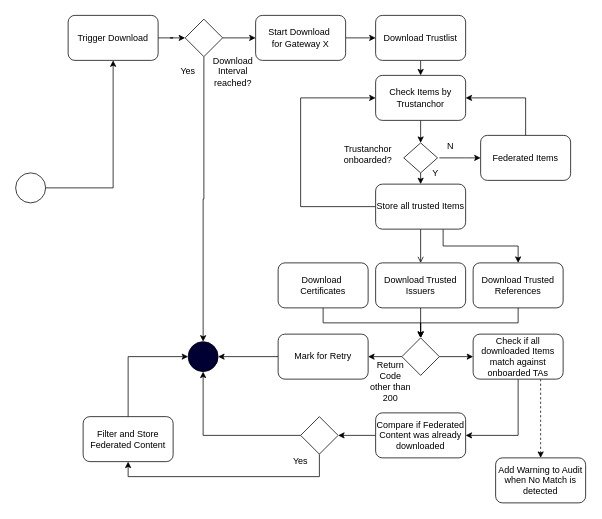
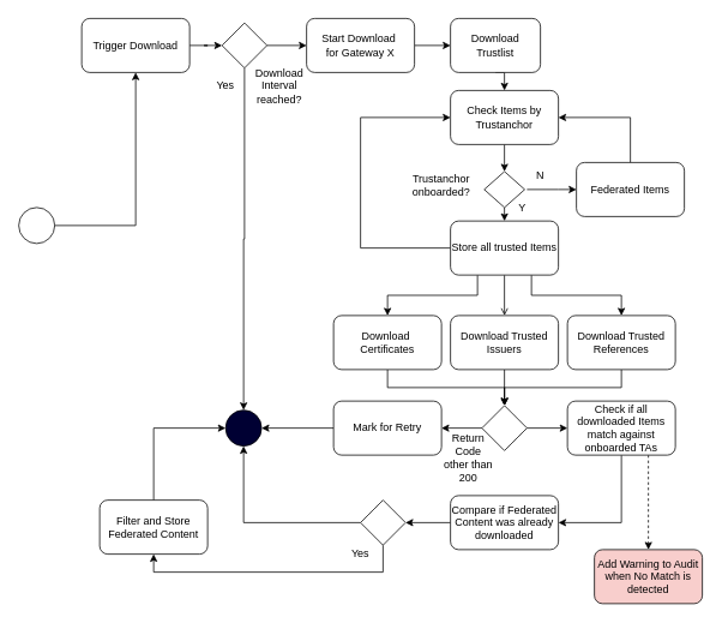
- <mxCell id="35" value="Download Trustlist" style="rounded=1;whiteSpace=wrap;html=1;" parent="1" vertex="1"><mxGeometry x="500" y="20" width="120" height="60" as="geometry" /></mxCell>
+ <mxCell id="35" value="Download Trustlist" style="rounded=1;whiteSpace=wrap;html=1;" parent="1" vertex="1"><mxGeometry x="500" y="20" width="100" height="60" as="geometry" /></mxCell>
+ <mxCell id="36" style="edgeStyle=orthogonalEdgeStyle;rounded=0;orthogonalLoop=1;jettySize=auto;html=1;exitX=0.25;exitY=1;exitDx=0;exitDy=0;" parent="1" source="40" target="14" edge="1"><mxGeometry relative="1" as="geometry" /></mxCell>
- <mxCell id="55" value="Add Warning to Audit&lt;br&gt;when No Match is detected" style="rounded=1;whiteSpace=wrap;html=1;" parent="1" vertex="1"><mxGeometry x="660" y="610" width="120" height="60" as="geometry" /></mxCell>
+ <mxCell id="55" value="Add Warning to Audit&lt;br&gt;when No Match is detected" style="rounded=1;whiteSpace=wrap;html=1;fillColor=#f8cecc;" parent="1" vertex="1"><mxGeometry x="660" y="610" width="120" height="60" as="geometry" /></mxCell>
